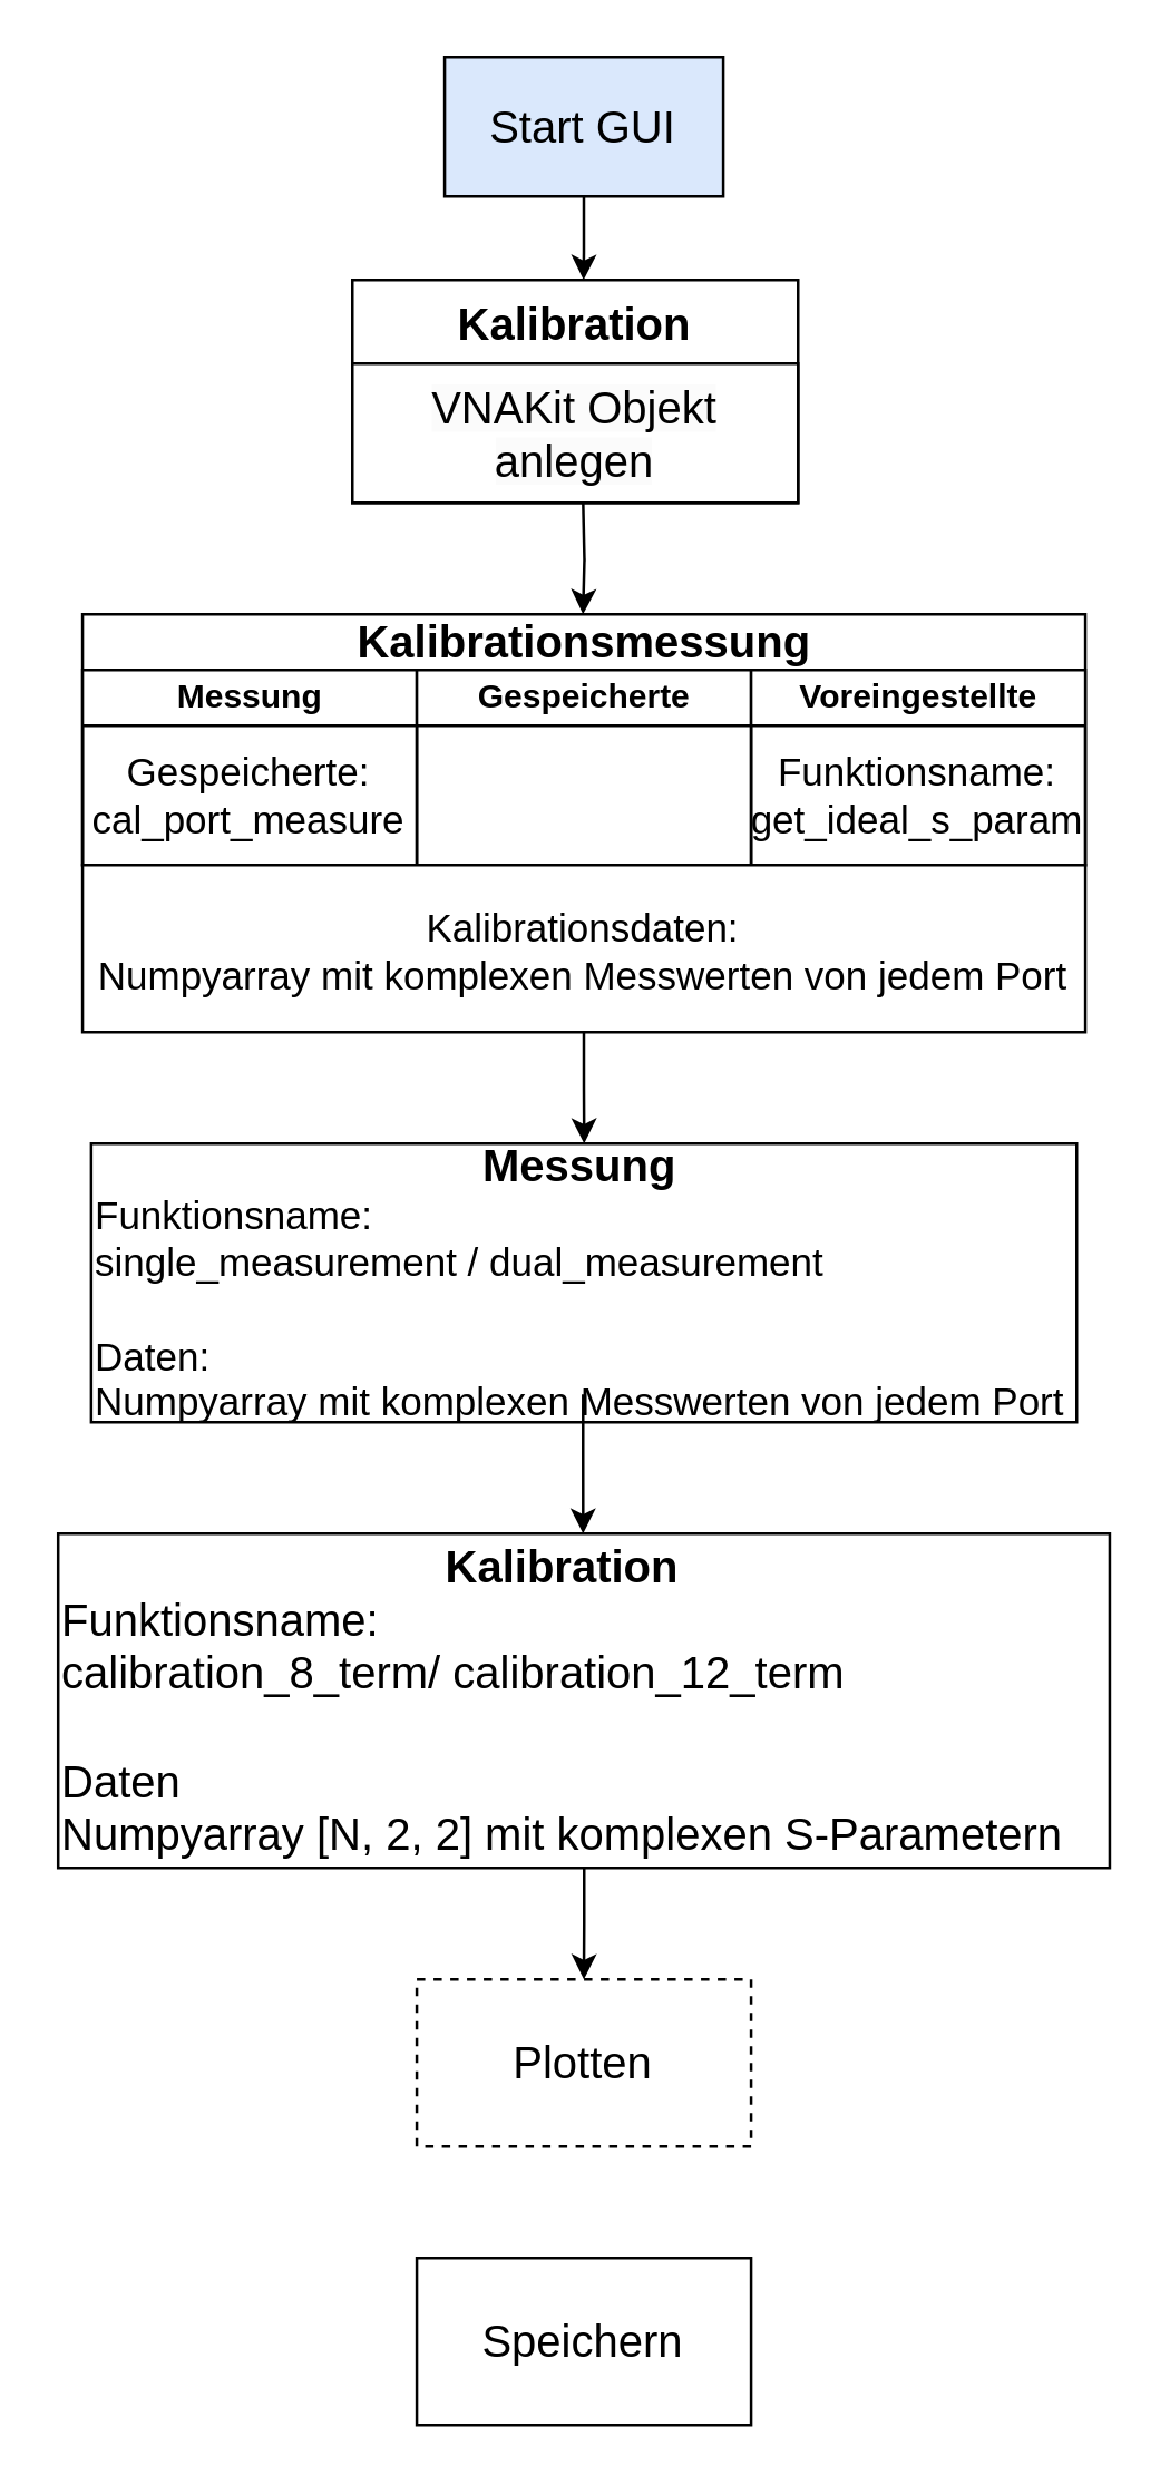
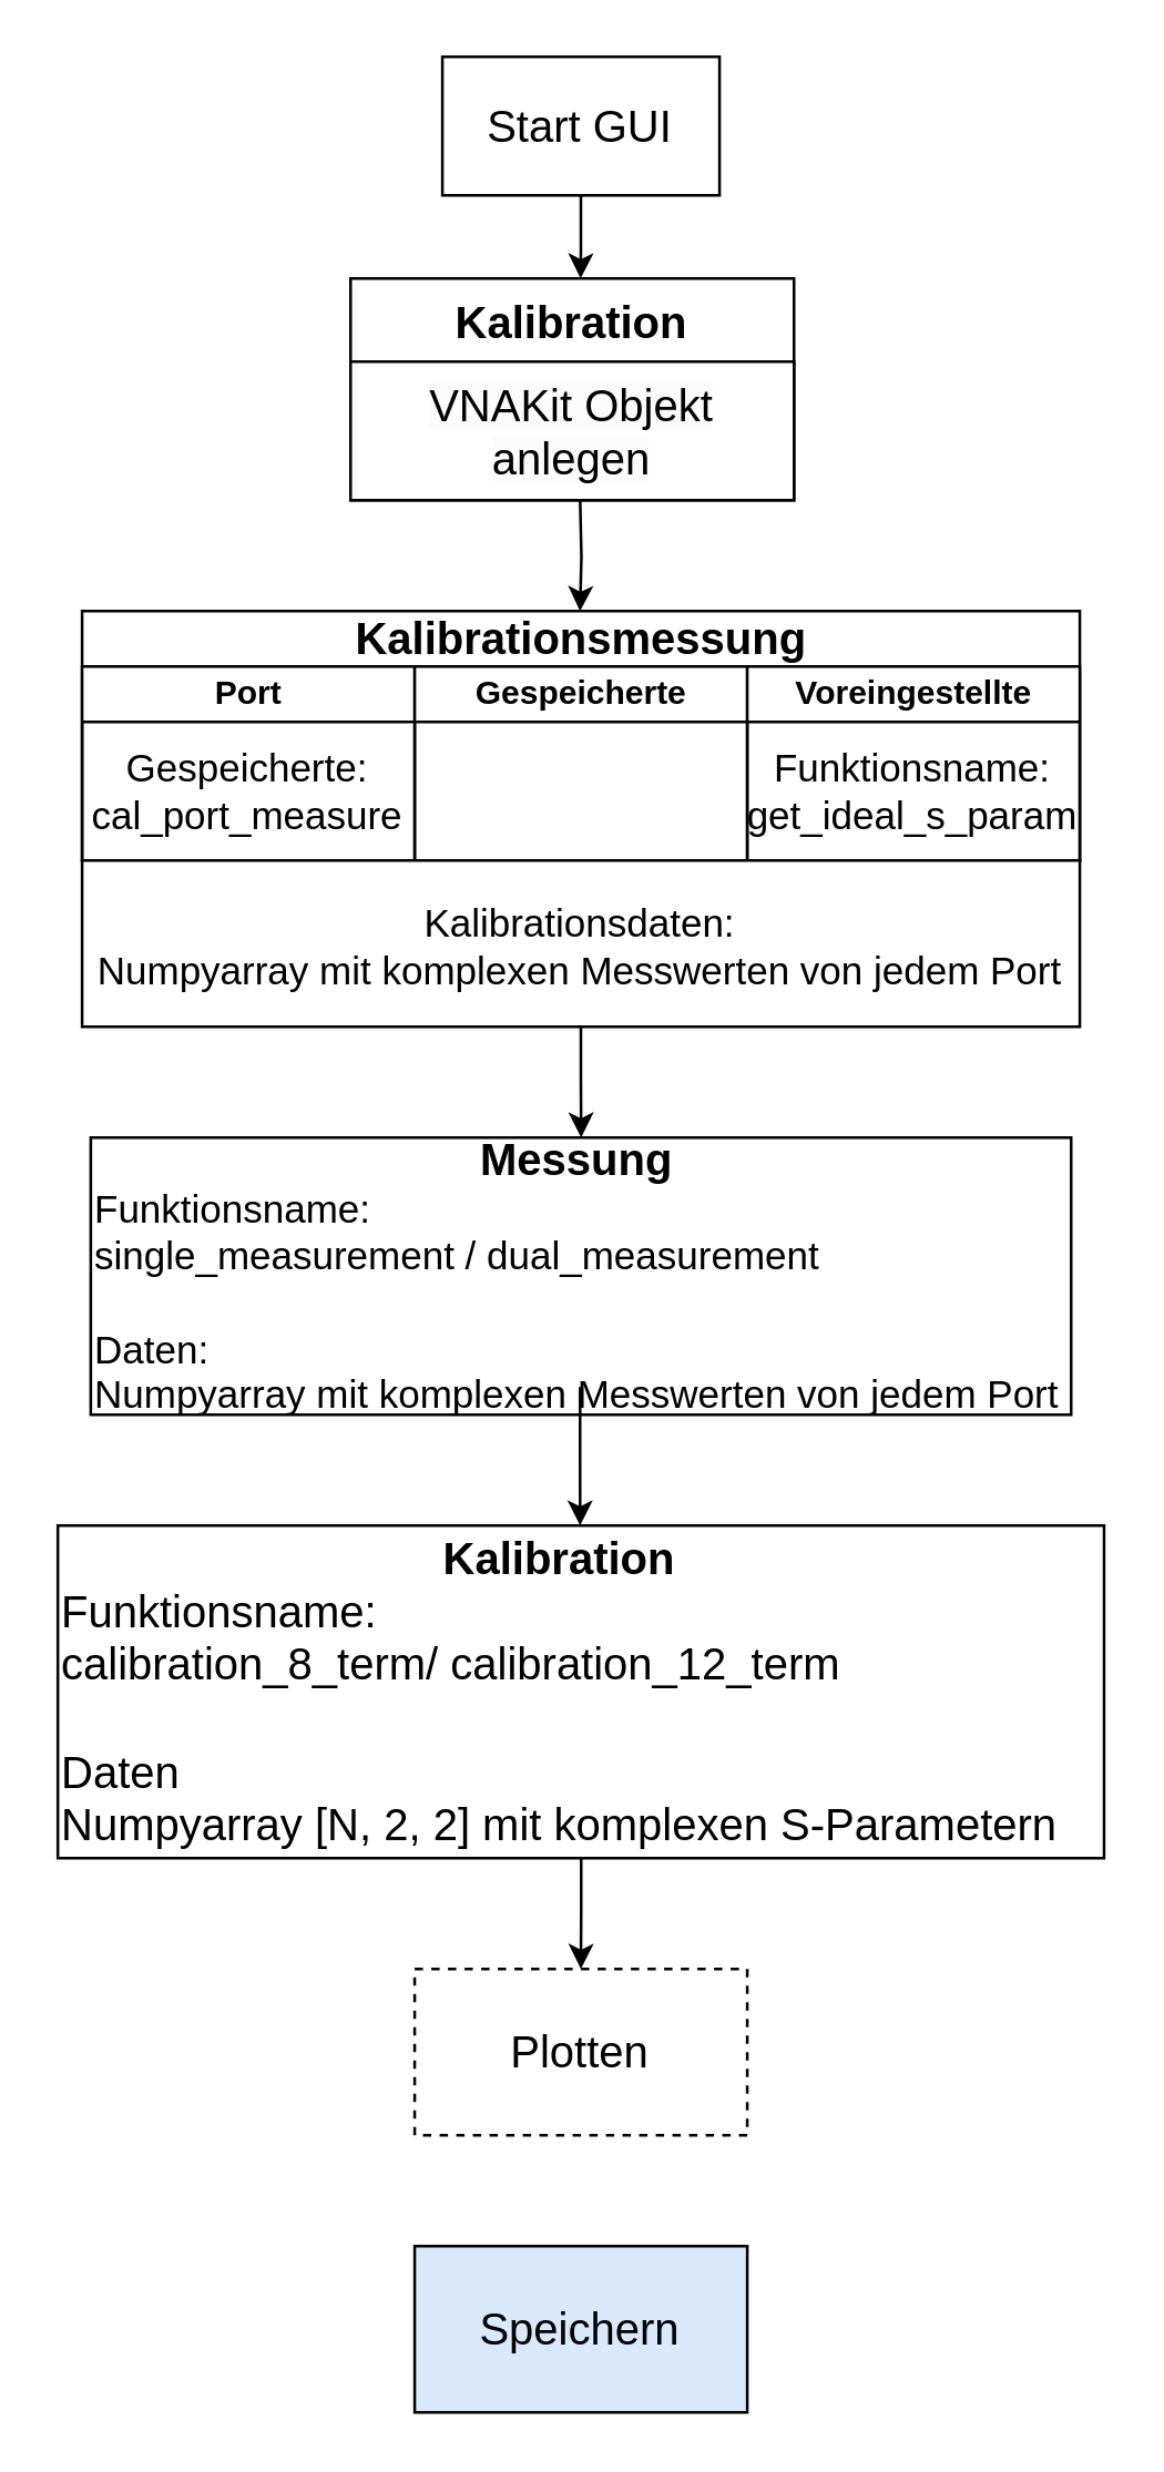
- <mxCell id="18" value="Start GUI" style="rounded=0;whiteSpace=wrap;html=1;fontSize=16;fillColor=#dae8fc;" parent="1" vertex="1"><mxGeometry x="159.13" y="20" width="100" height="50" as="geometry" /></mxCell>
+ <mxCell id="18" value="Start GUI" style="rounded=0;whiteSpace=wrap;html=1;fontSize=16;" parent="1" vertex="1"><mxGeometry x="159.13" y="20" width="100" height="50" as="geometry" /></mxCell>
- <mxCell id="11" value="Messung" style="swimlane;startSize=20;html=1;" vertex="1" parent="10"><mxGeometry y="20" width="120" height="70" as="geometry" /></mxCell>
+ <mxCell id="11" value="Port" style="swimlane;startSize=20;html=1;" vertex="1" parent="10"><mxGeometry y="20" width="120" height="70" as="geometry" /></mxCell>
- <mxCell id="7" value="&lt;span style=&quot;text-wrap: nowrap; font-size: 16px;&quot;&gt;Speichern&lt;/span&gt;" style="rounded=0;whiteSpace=wrap;html=1;fontSize=16;" vertex="1" parent="1"><mxGeometry x="149.13" y="810" width="120" height="60" as="geometry" /></mxCell>
+ <mxCell id="7" value="&lt;span style=&quot;text-wrap: nowrap; font-size: 16px;&quot;&gt;Speichern&lt;/span&gt;" style="rounded=0;whiteSpace=wrap;html=1;fontSize=16;fillColor=#dae8fc;" vertex="1" parent="1"><mxGeometry x="149.13" y="810" width="120" height="60" as="geometry" /></mxCell>
